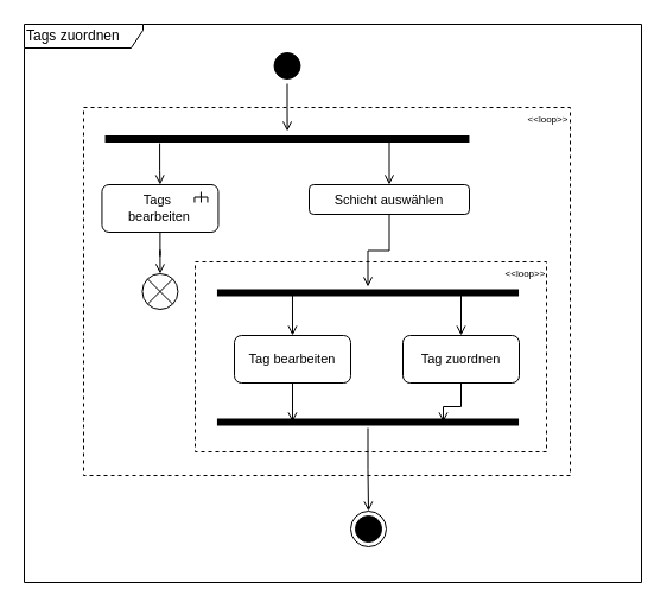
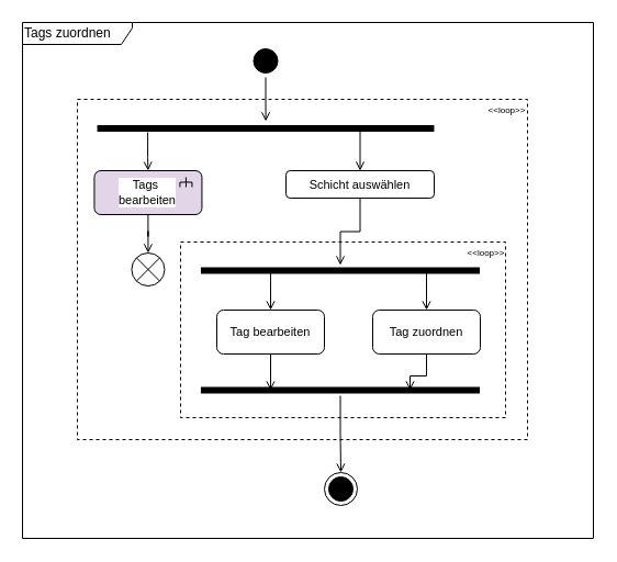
- <mxCell id="17" value="Tags&amp;nbsp;&lt;div&gt;bearbeiten&lt;/div&gt;" style="rounded=1;whiteSpace=wrap;html=1;fontFamily=Helvetica;fontSize=11;fontColor=default;labelBackgroundColor=default;" vertex="1" parent="16"><mxGeometry width="98" height="40" as="geometry" /></mxCell>
+ <mxCell id="17" value="Tags&amp;nbsp;&lt;div&gt;bearbeiten&lt;/div&gt;" style="rounded=1;whiteSpace=wrap;html=1;fontFamily=Helvetica;fontSize=11;fontColor=default;labelBackgroundColor=default;fillColor=#e1d5e7;" vertex="1" parent="16"><mxGeometry width="98" height="40" as="geometry" /></mxCell>
